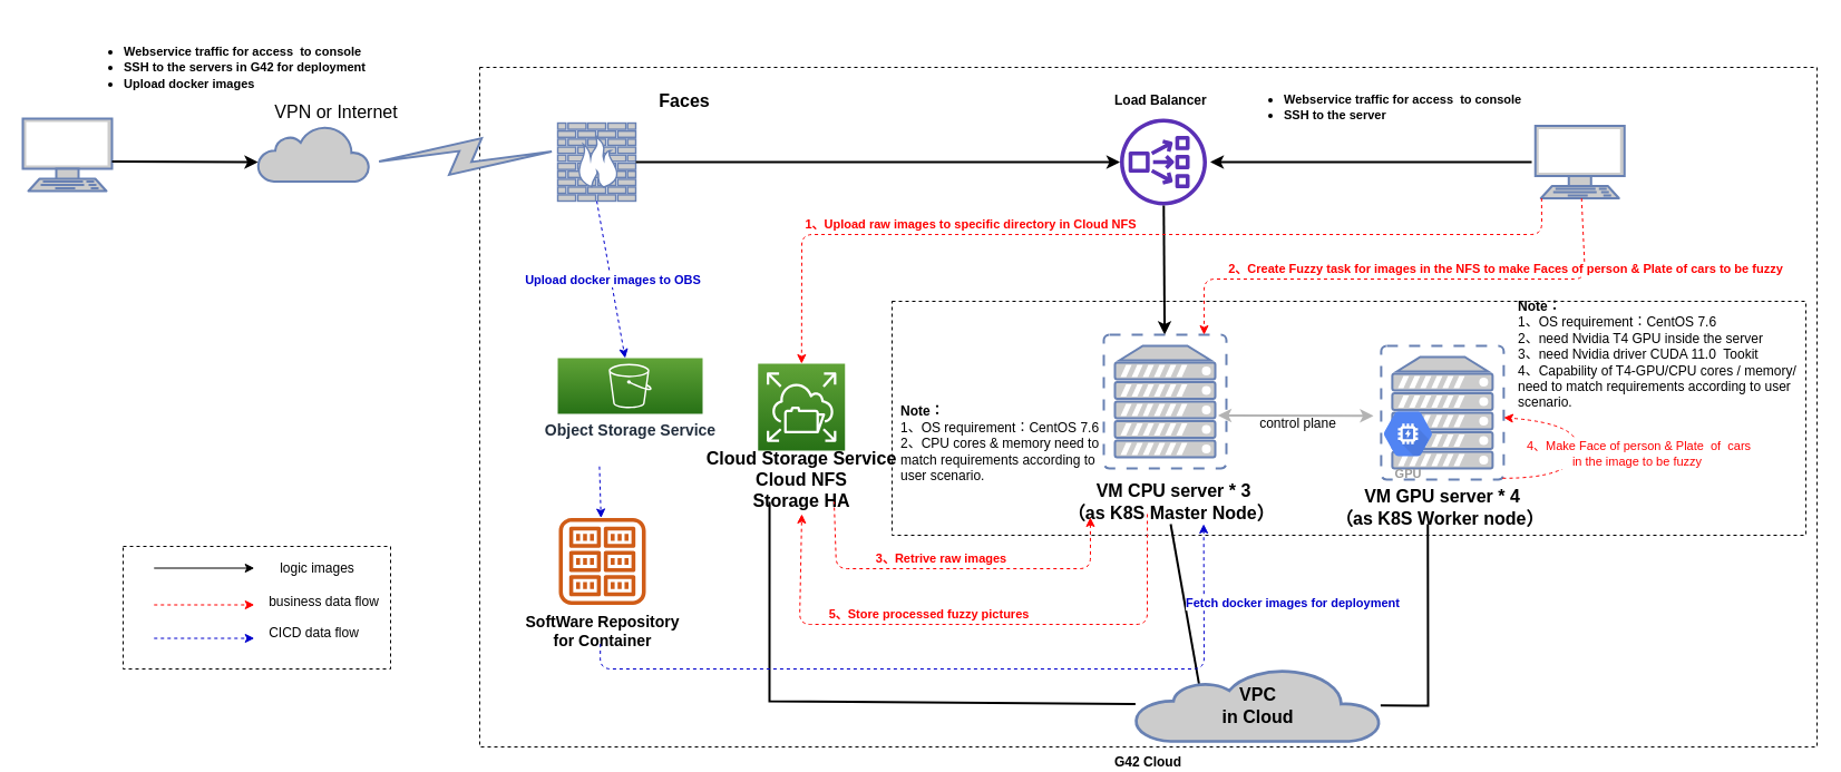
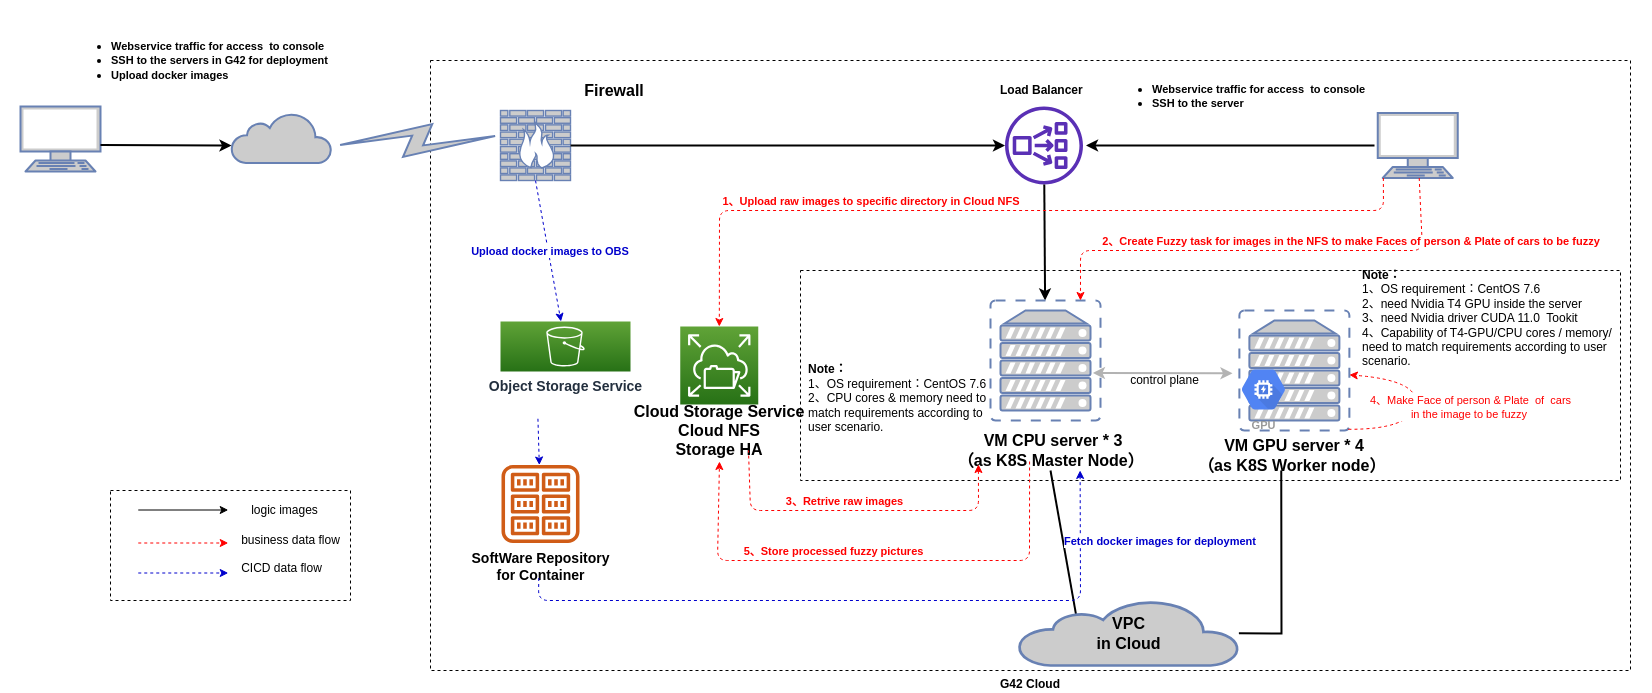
- <mxCell id="15" value="&lt;span style=&quot;font-size: 16px&quot;&gt;&lt;b&gt;Faces&lt;/b&gt;&lt;/span&gt;" style="text;html=1;strokeColor=none;fillColor=none;align=center;verticalAlign=middle;whiteSpace=wrap;rounded=0;dashed=1;" parent="1" vertex="1"><mxGeometry x="529" y="80" width="170" height="20" as="geometry" /></mxCell>
+ <mxCell id="15" value="&lt;span style=&quot;font-size: 16px&quot;&gt;&lt;b&gt;Firewall&lt;/b&gt;&lt;/span&gt;" style="text;html=1;strokeColor=none;fillColor=none;align=center;verticalAlign=middle;whiteSpace=wrap;rounded=0;dashed=1;" parent="1" vertex="1"><mxGeometry x="529" y="80" width="170" height="20" as="geometry" /></mxCell>
- <mxCell id="14" value="&lt;span style=&quot;font-size: 16px&quot;&gt;VPN or Internet&lt;/span&gt;" style="text;html=1;strokeColor=none;fillColor=none;align=center;verticalAlign=middle;whiteSpace=wrap;rounded=0;" parent="1" vertex="1"><mxGeometry x="200" y="90" width="203.25" height="20" as="geometry" /></mxCell>
- <mxCell id="29" value="" style="endArrow=none;html=1;strokeWidth=2;rounded=0;exitX=0.368;exitY=1.5;exitDx=0;exitDy=0;exitPerimeter=0;" parent="1" source="9" target="26" edge="1"><mxGeometry width="50" height="50" relative="1" as="geometry"><mxPoint x="880.75" y="494" as="sourcePoint" /><mxPoint x="790" y="606.708" as="targetPoint" /><Array as="points"><mxPoint x="690" y="629" /></Array></mxGeometry></mxCell>
